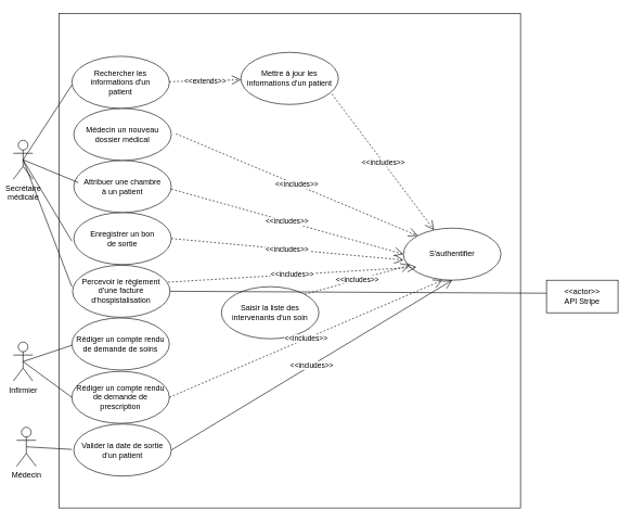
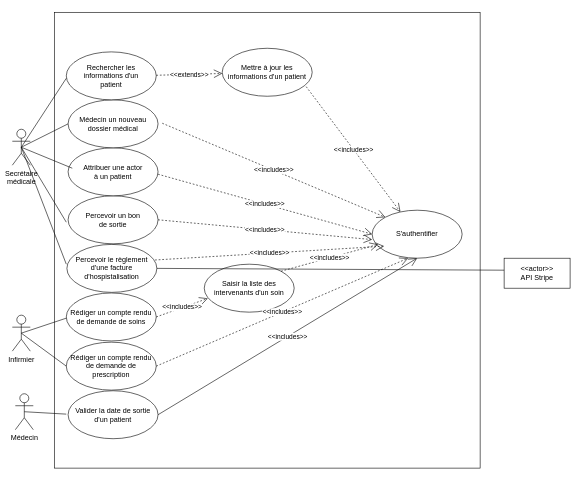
+ <mxCell id="30" value="" style="endArrow=none;html=1;rounded=0;exitX=0.5;exitY=0.5;exitDx=0;exitDy=0;exitPerimeter=0;entryX=0;entryY=0.5;entryDx=0;entryDy=0;" edge="1" parent="1" source="26" target="9"><mxGeometry width="50" height="50" relative="1" as="geometry"><mxPoint x="80" y="280" as="sourcePoint" /><mxPoint x="130" y="230" as="targetPoint" /></mxGeometry></mxCell>
- <mxCell id="8" value="&lt;div&gt;Attribuer une chambre &lt;br&gt;&lt;/div&gt;&lt;div&gt;à un patient&lt;br&gt;&lt;/div&gt;" style="ellipse;whiteSpace=wrap;html=1;" vertex="1" parent="1"><mxGeometry x="113" y="246" width="150" height="80" as="geometry" /></mxCell>
+ <mxCell id="8" value="&lt;div&gt;Attribuer une actor &lt;br&gt;&lt;/div&gt;&lt;div&gt;à un patient&lt;br&gt;&lt;/div&gt;" style="ellipse;whiteSpace=wrap;html=1;" vertex="1" parent="1"><mxGeometry x="113" y="246" width="150" height="80" as="geometry" /></mxCell>
- <mxCell id="7" value="&lt;div&gt;Enregistrer un bon &lt;br&gt;&lt;/div&gt;&lt;div&gt;de sortie&lt;/div&gt;" style="ellipse;whiteSpace=wrap;html=1;" vertex="1" parent="1"><mxGeometry x="113" y="326" width="150" height="80" as="geometry" /></mxCell>
+ <mxCell id="7" value="&lt;div&gt;Percevoir un bon &lt;br&gt;&lt;/div&gt;&lt;div&gt;de sortie&lt;/div&gt;" style="ellipse;whiteSpace=wrap;html=1;" vertex="1" parent="1"><mxGeometry x="113" y="326" width="150" height="80" as="geometry" /></mxCell>
+ <mxCell id="22" value="&amp;lt;&amp;lt;includes&amp;gt;&amp;gt;" style="endArrow=open;endSize=12;dashed=1;html=1;rounded=0;exitX=1;exitY=0.5;exitDx=0;exitDy=0;entryX=0.04;entryY=0.713;entryDx=0;entryDy=0;entryPerimeter=0;" edge="1" parent="1" source="4" target="12"><mxGeometry width="160" relative="1" as="geometry"><mxPoint x="500" y="428" as="sourcePoint" /><mxPoint x="630" y="450" as="targetPoint" /></mxGeometry></mxCell>
